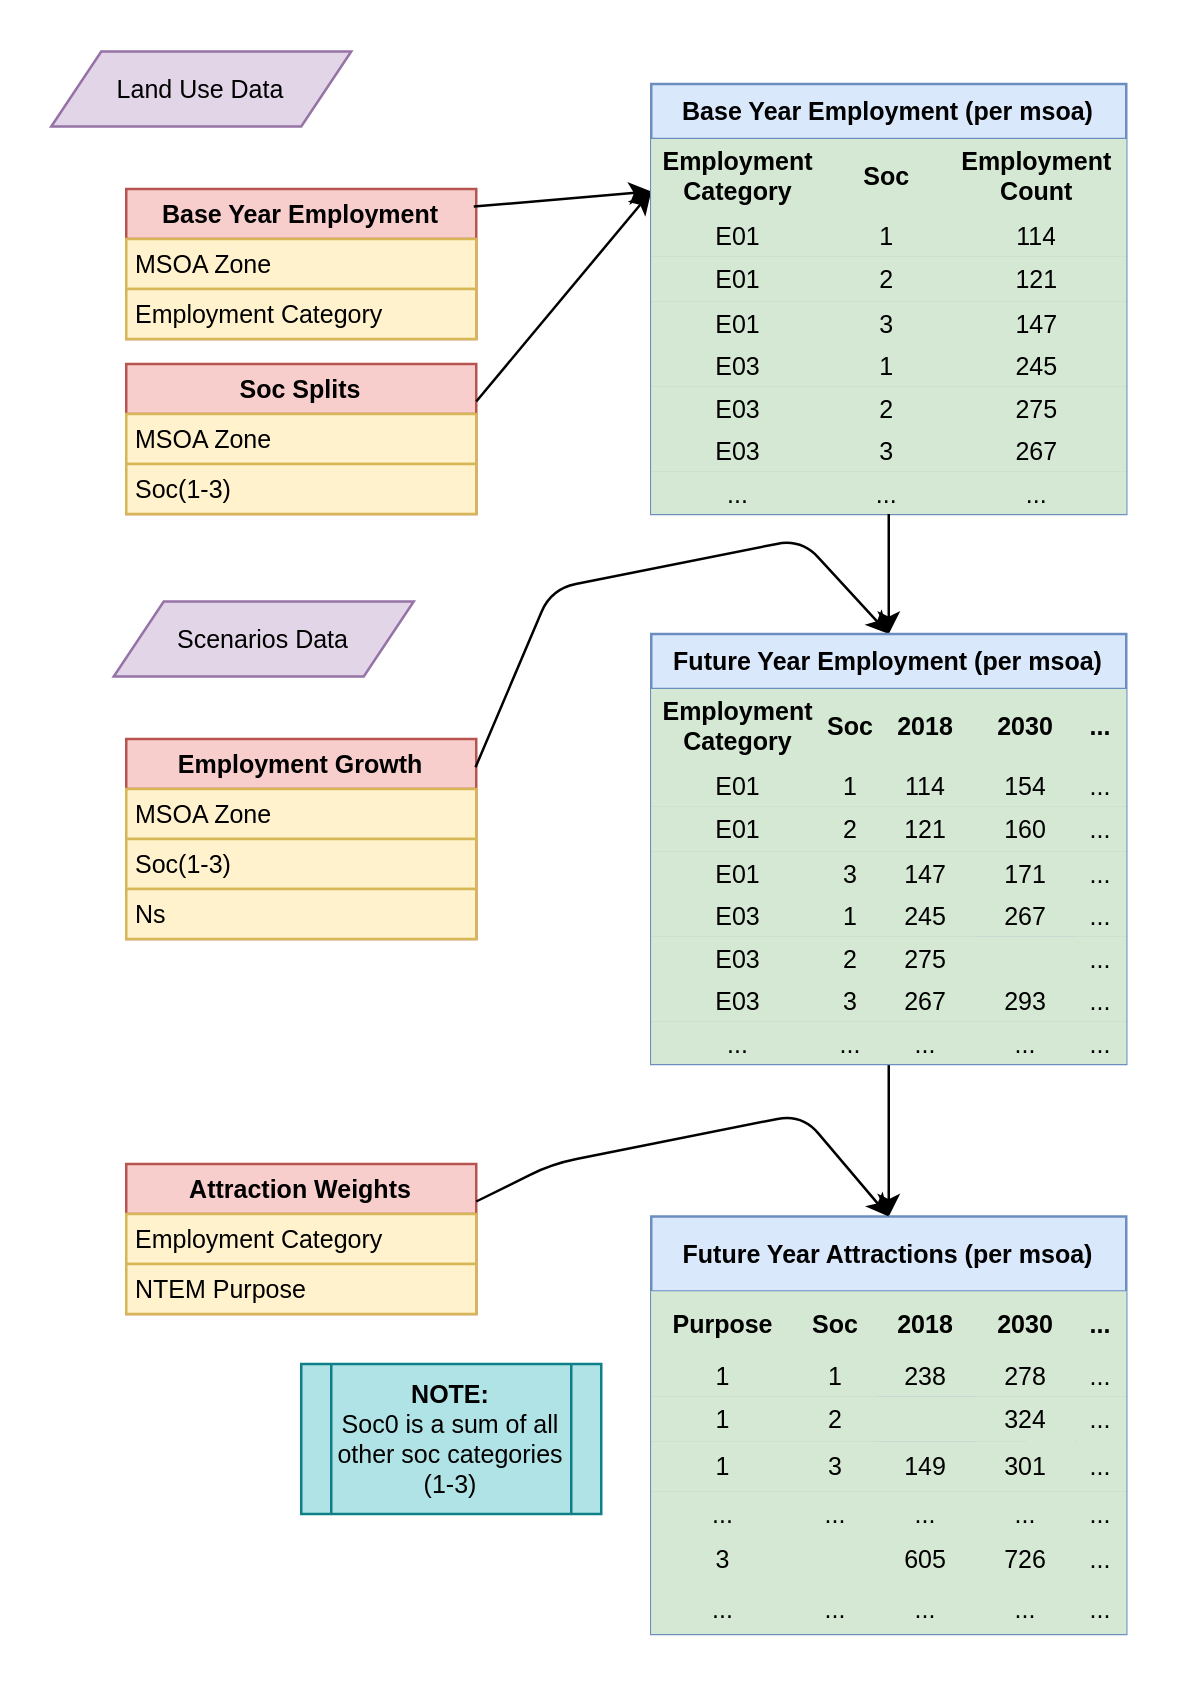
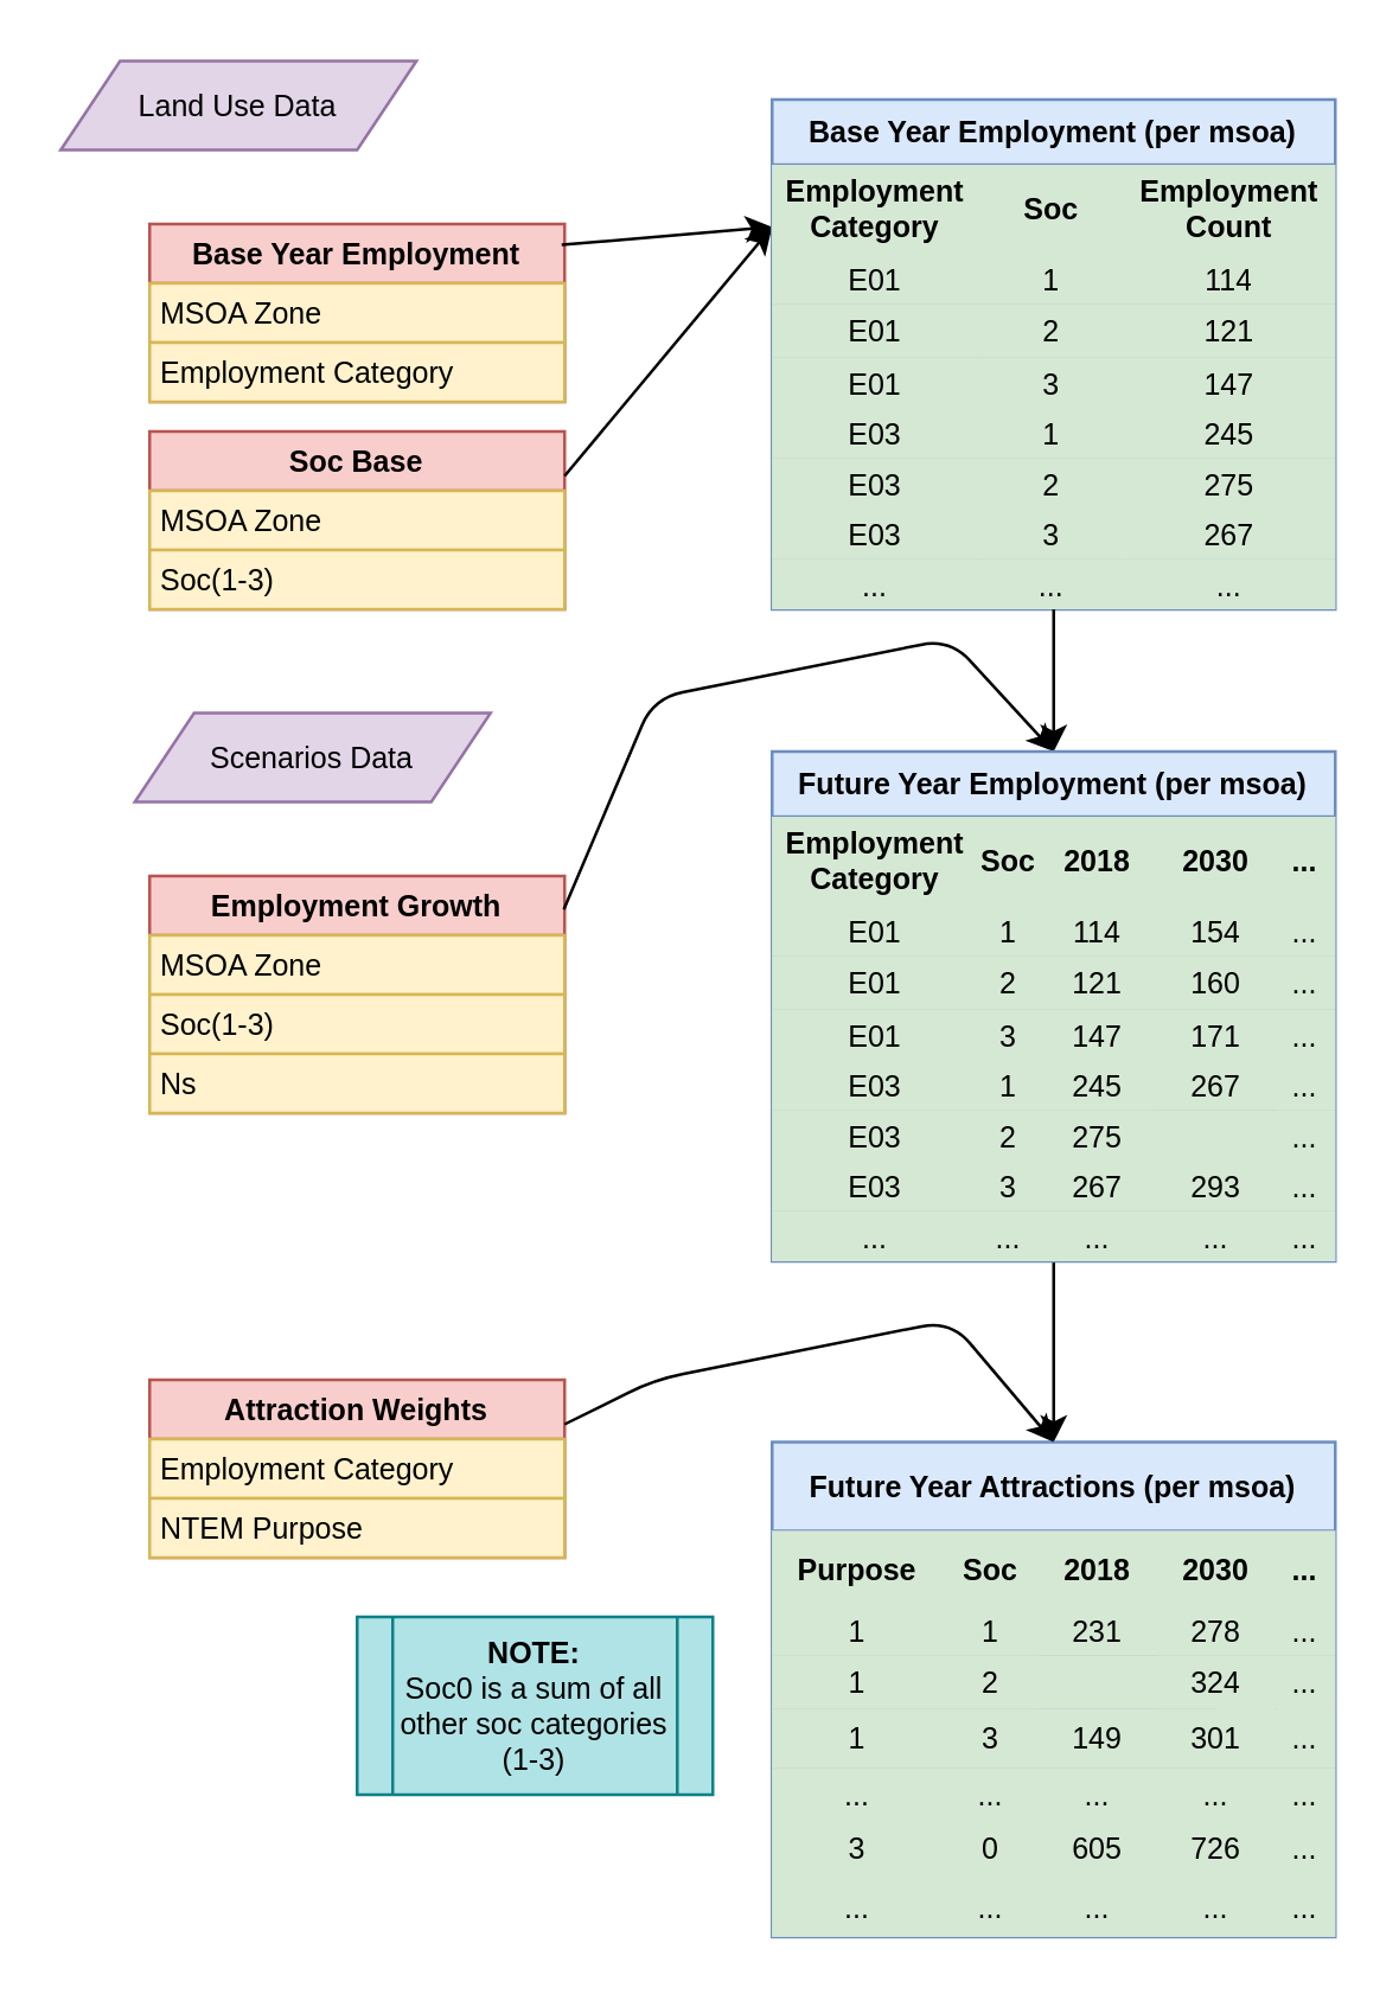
- <mxCell id="8" value="Soc Splits" style="swimlane;fontStyle=1;align=center;verticalAlign=top;childLayout=stackLayout;horizontal=1;startSize=20;horizontalStack=0;resizeParent=1;resizeParentMax=0;resizeLast=0;collapsible=1;marginBottom=0;fillColor=#f8cecc;strokeColor=#b85450;spacing=0;fontSize=10;" vertex="1" parent="1"><mxGeometry x="50" y="145" width="140" height="60" as="geometry" /></mxCell>
+ <mxCell id="8" value="Soc Base" style="swimlane;fontStyle=1;align=center;verticalAlign=top;childLayout=stackLayout;horizontal=1;startSize=20;horizontalStack=0;resizeParent=1;resizeParentMax=0;resizeLast=0;collapsible=1;marginBottom=0;fillColor=#f8cecc;strokeColor=#b85450;spacing=0;fontSize=10;" vertex="1" parent="1"><mxGeometry x="50" y="145" width="140" height="60" as="geometry" /></mxCell>
- <mxCell id="65" value="238" style="shape=partialRectangle;html=1;whiteSpace=wrap;connectable=0;fillColor=#d5e8d4;top=0;left=0;bottom=0;right=0;overflow=hidden;spacing=0;fontSize=10;perimeterSpacing=2;strokeColor=#82b366;" vertex="1" parent="62"><mxGeometry x="90" width="40" height="17" as="geometry" /></mxCell>
+ <mxCell id="65" value="231" style="shape=partialRectangle;html=1;whiteSpace=wrap;connectable=0;fillColor=#d5e8d4;top=0;left=0;bottom=0;right=0;overflow=hidden;spacing=0;fontSize=10;perimeterSpacing=2;strokeColor=#82b366;" vertex="1" parent="62"><mxGeometry x="90" width="40" height="17" as="geometry" /></mxCell>
+ <mxCell id="87" value="0" style="shape=partialRectangle;html=1;whiteSpace=wrap;connectable=0;fillColor=#d5e8d4;top=0;left=0;bottom=0;right=0;overflow=hidden;spacing=0;fontSize=10;perimeterSpacing=2;strokeColor=#82b366;" vertex="1" parent="85"><mxGeometry x="58" width="32" height="20" as="geometry" /></mxCell>
